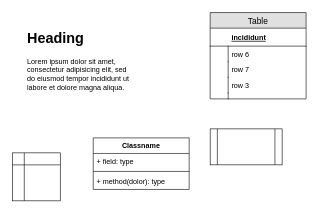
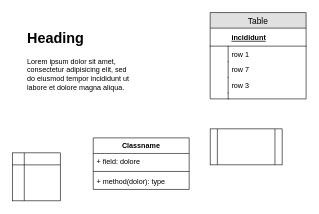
- <mxCell id="11" value="row 6" style="shape=partialRectangle;top=0;left=0;right=0;bottom=0;align=left;verticalAlign=top;fillColor=none;spacingLeft=34;spacingRight=4;overflow=hidden;rotatable=0;points=[[0,0.5],[1,0.5]];portConstraint=eastwest;dropTarget=0;fontSize=12;" vertex="1" parent="9"><mxGeometry y="56" width="160" height="26" as="geometry" /></mxCell>
+ <mxCell id="11" value="row 1" style="shape=partialRectangle;top=0;left=0;right=0;bottom=0;align=left;verticalAlign=top;fillColor=none;spacingLeft=34;spacingRight=4;overflow=hidden;rotatable=0;points=[[0,0.5],[1,0.5]];portConstraint=eastwest;dropTarget=0;fontSize=12;" vertex="1" parent="9"><mxGeometry y="56" width="160" height="26" as="geometry" /></mxCell>
- <mxCell id="6" value="+ field: type" style="text;strokeColor=none;fillColor=none;align=left;verticalAlign=top;spacingLeft=4;spacingRight=4;overflow=hidden;rotatable=0;points=[[0,0.5],[1,0.5]];portConstraint=eastwest;" vertex="1" parent="5"><mxGeometry y="26" width="160" height="26" as="geometry" /></mxCell>
+ <mxCell id="6" value="+ field: dolore" style="text;strokeColor=none;fillColor=none;align=left;verticalAlign=top;spacingLeft=4;spacingRight=4;overflow=hidden;rotatable=0;points=[[0,0.5],[1,0.5]];portConstraint=eastwest;" vertex="1" parent="5"><mxGeometry y="26" width="160" height="26" as="geometry" /></mxCell>
